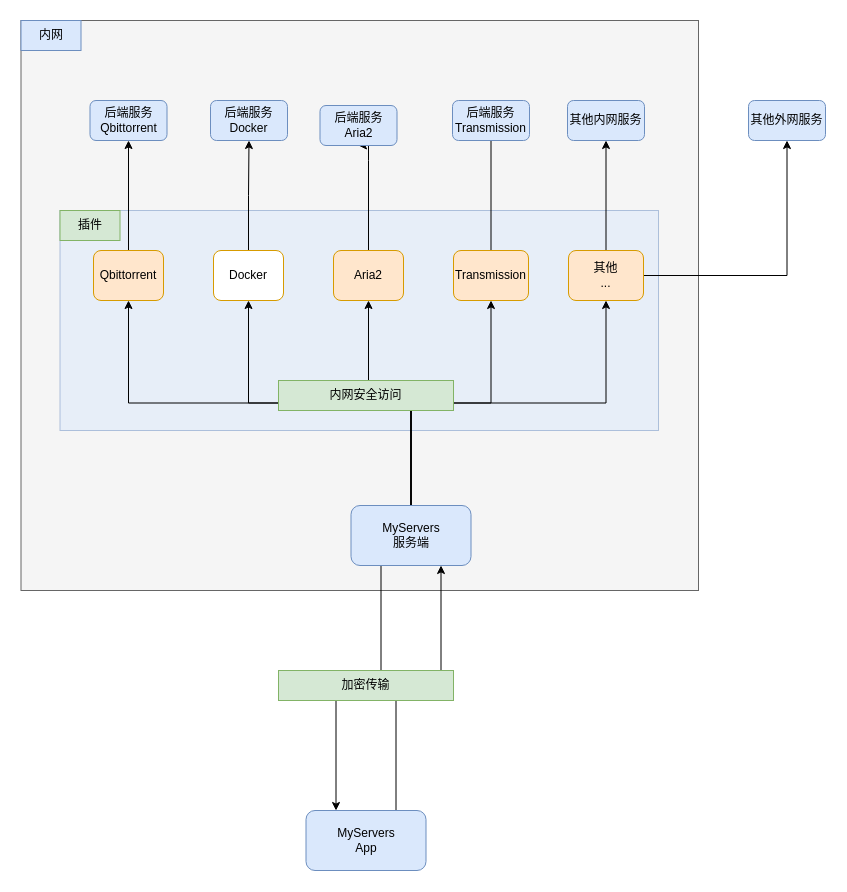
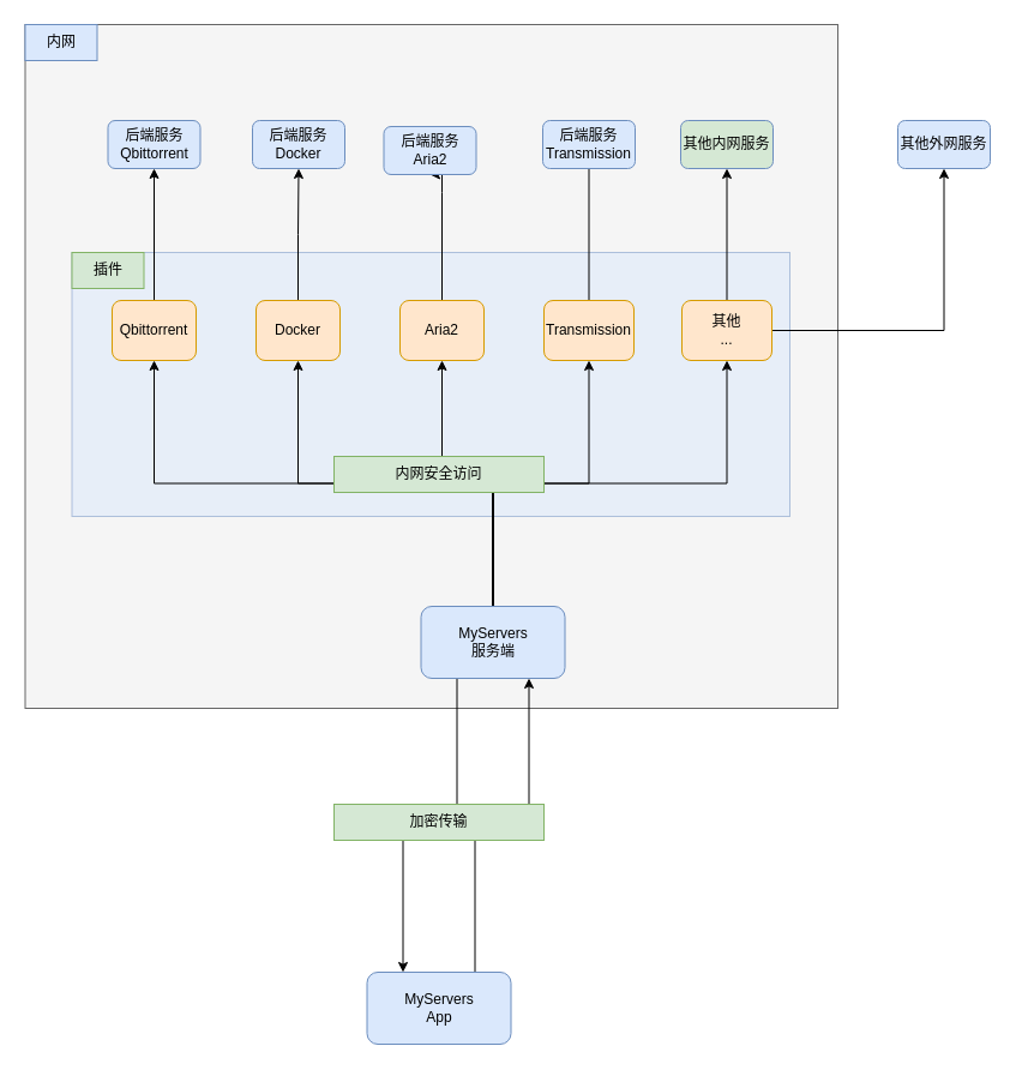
- <mxCell id="33" value="其他内网服务" style="rounded=1;whiteSpace=wrap;html=1;fillColor=#dae8fc;strokeColor=#6c8ebf;" vertex="1" parent="1"><mxGeometry x="567" y="100" width="77" height="40" as="geometry" /></mxCell>
+ <mxCell id="33" value="其他内网服务" style="rounded=1;whiteSpace=wrap;html=1;fillColor=#d5e8d4;strokeColor=#6c8ebf;" vertex="1" parent="1"><mxGeometry x="567" y="100" width="77" height="40" as="geometry" /></mxCell>
- <mxCell id="17" value="Docker" style="rounded=1;whiteSpace=wrap;html=1;fillColor=#ffffff;strokeColor=#d79b00;" vertex="1" parent="1"><mxGeometry x="213" y="250" width="70" height="50" as="geometry" /></mxCell>
+ <mxCell id="17" value="Docker" style="rounded=1;whiteSpace=wrap;html=1;fillColor=#ffe6cc;strokeColor=#d79b00;" vertex="1" parent="1"><mxGeometry x="213" y="250" width="70" height="50" as="geometry" /></mxCell>
